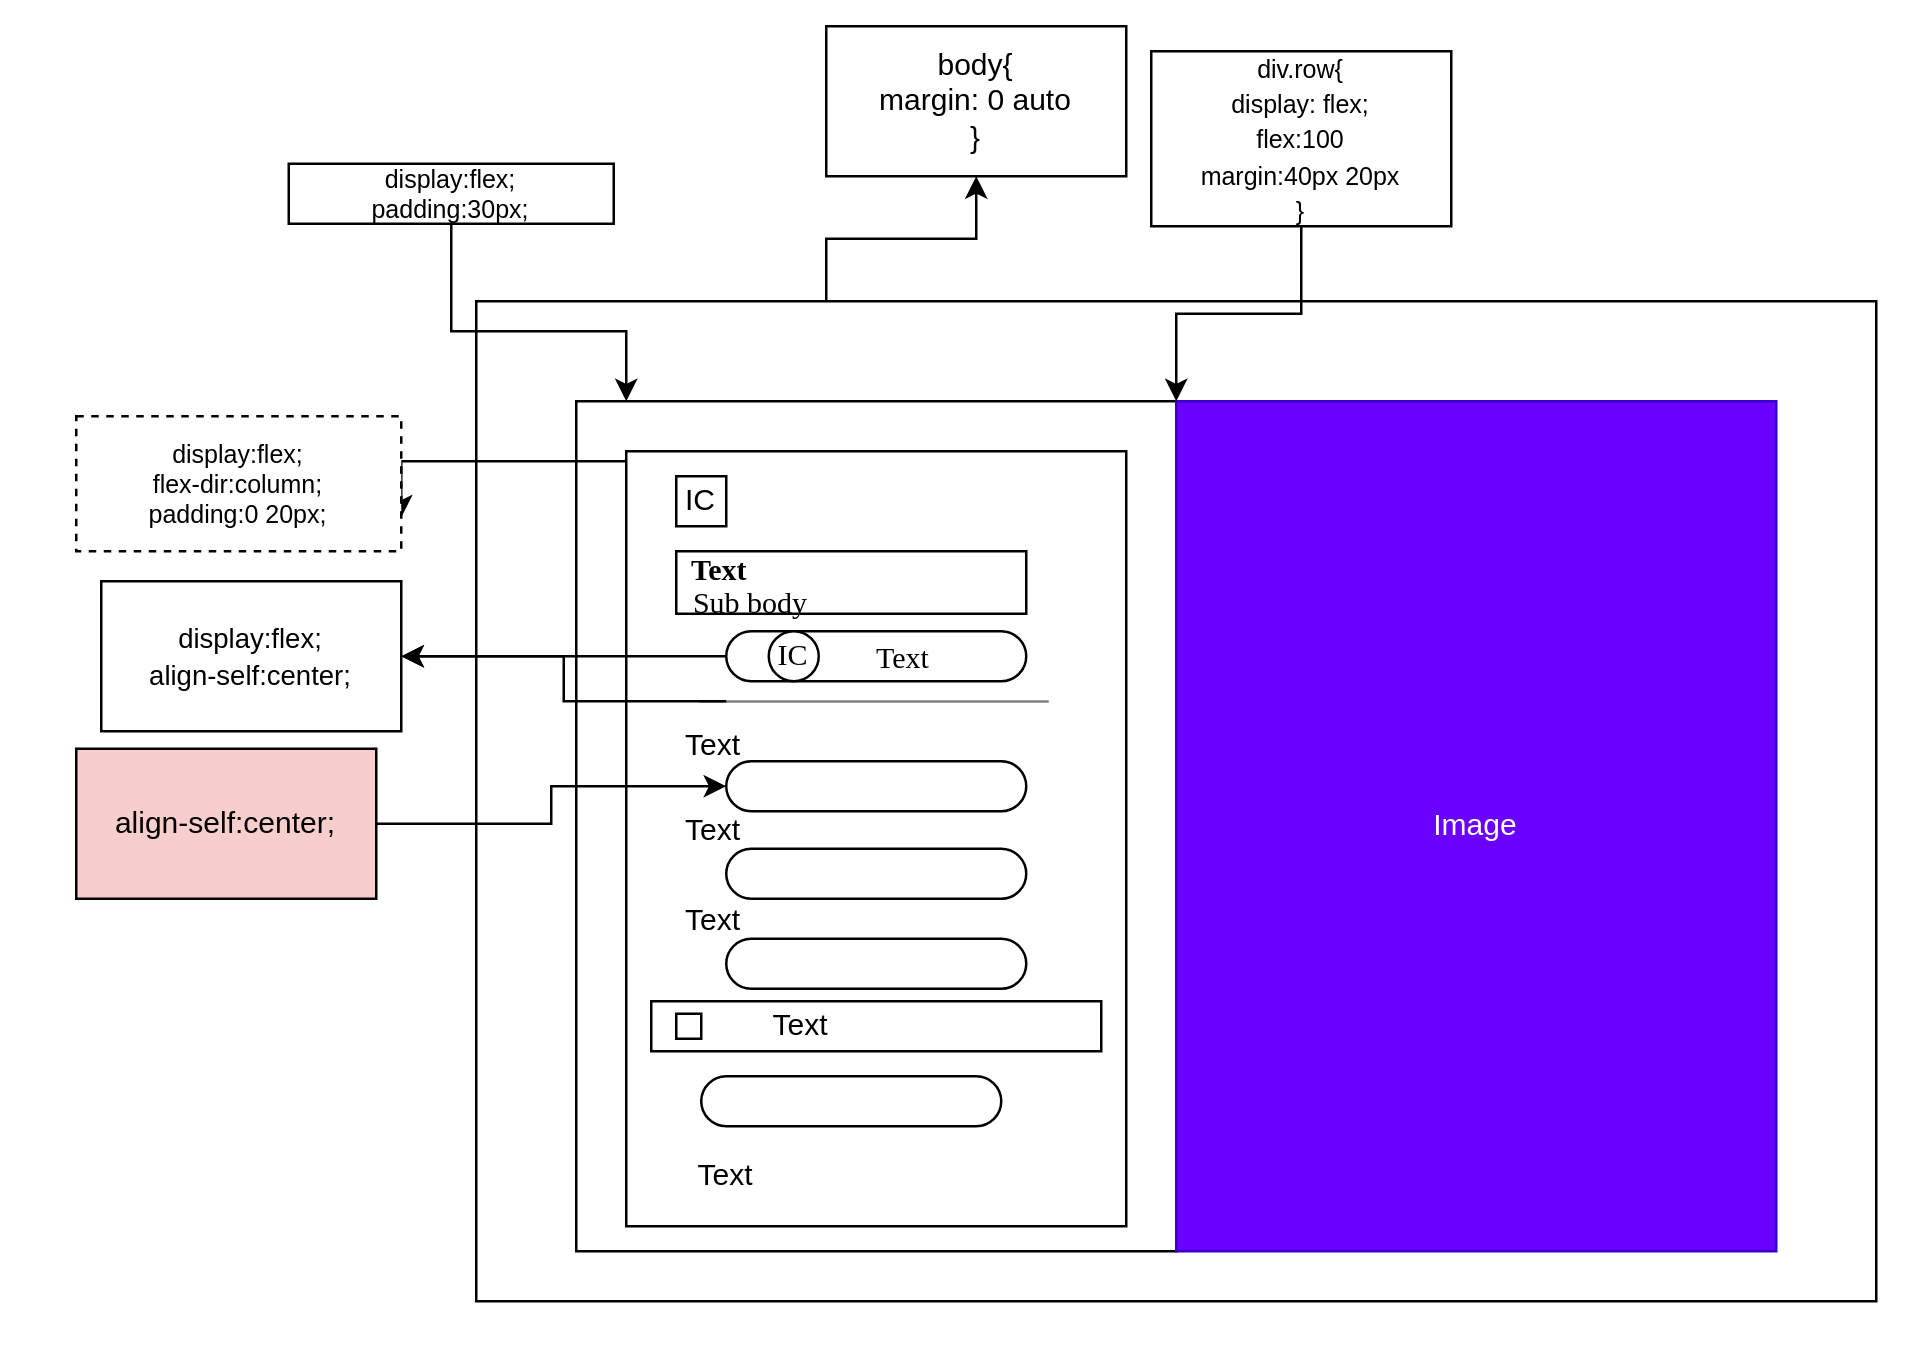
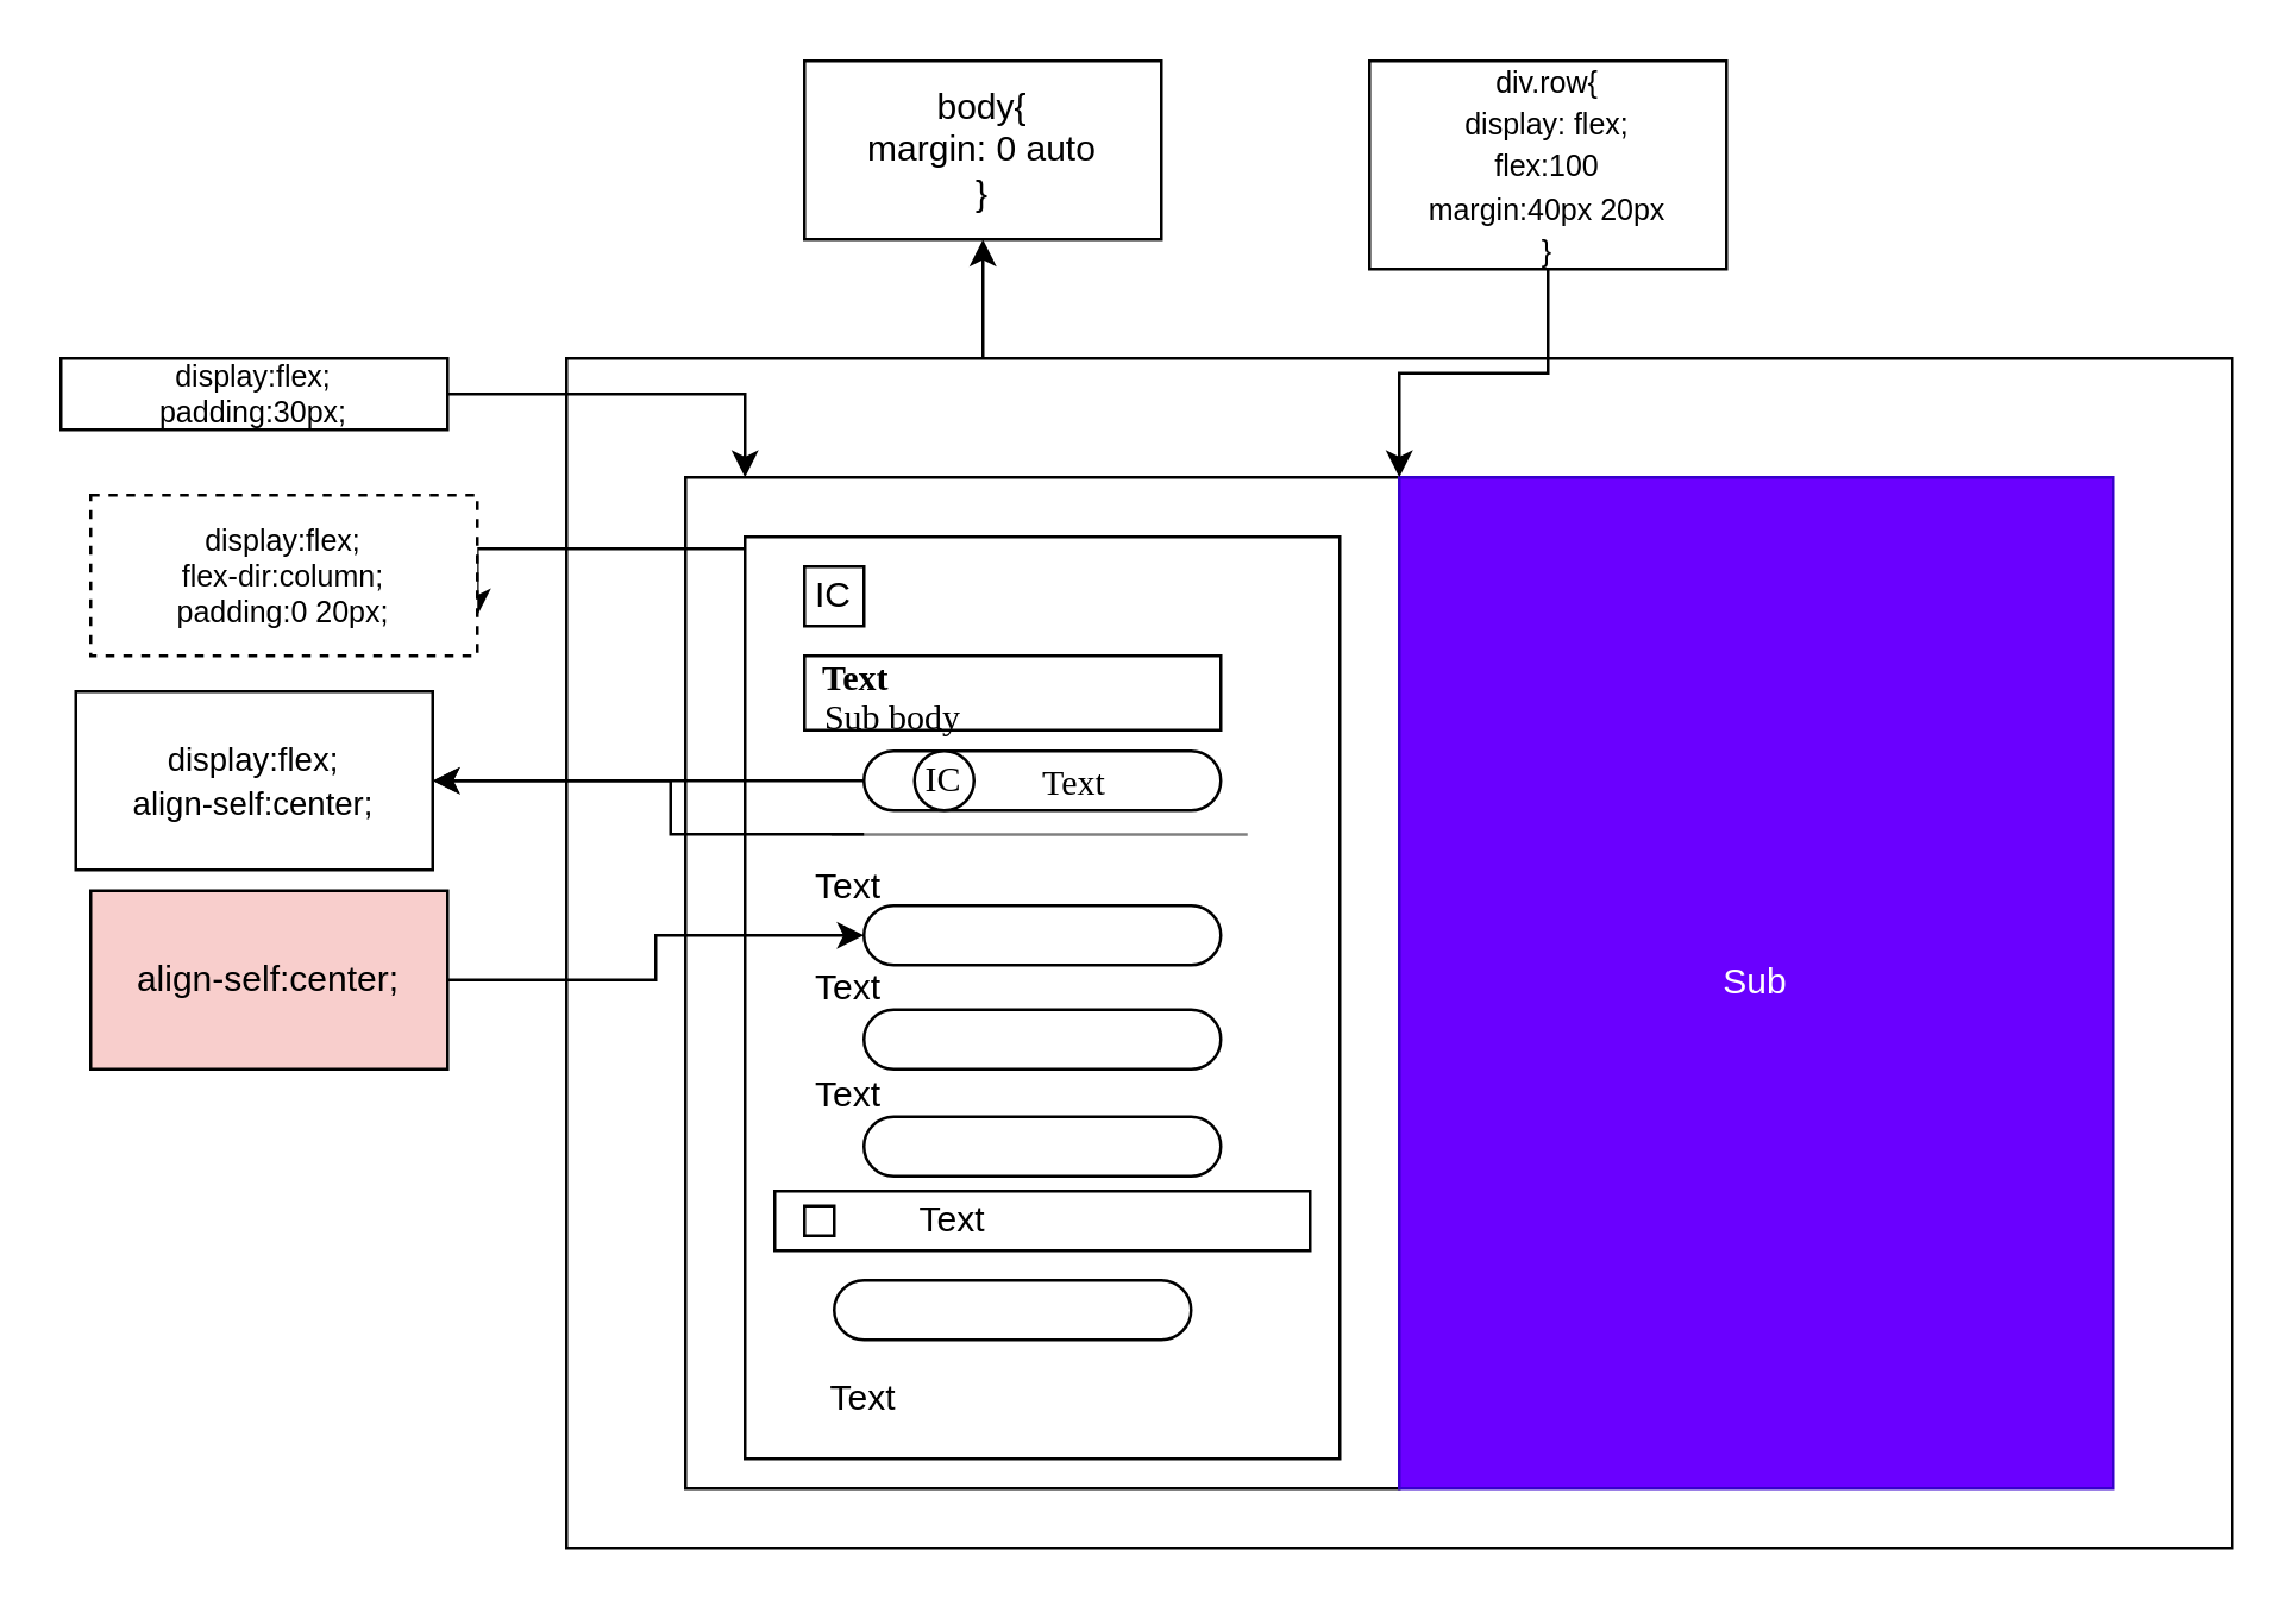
- <mxCell id="25" value="body{&lt;br&gt;margin: 0 auto&lt;br&gt;}" style="rounded=0;whiteSpace=wrap;html=1;" parent="1" vertex="1"><mxGeometry x="330" y="10" width="120" height="60" as="geometry" /></mxCell>
+ <mxCell id="25" value="body{&lt;br&gt;margin: 0 auto&lt;br&gt;}" style="rounded=0;whiteSpace=wrap;html=1;" parent="1" vertex="1"><mxGeometry x="270" y="20" width="120" height="60" as="geometry" /></mxCell>
- <mxCell id="29" value="display:flex;&lt;br&gt;padding:30px;&lt;br&gt;" style="rounded=0;whiteSpace=wrap;html=1;fontSize=10;" parent="1" vertex="1"><mxGeometry x="115" y="65" width="130" height="24" as="geometry" /></mxCell>
+ <mxCell id="29" value="display:flex;&lt;br&gt;padding:30px;&lt;br&gt;" style="rounded=0;whiteSpace=wrap;html=1;fontSize=10;" parent="1" vertex="1"><mxGeometry x="20" y="120" width="130" height="24" as="geometry" /></mxCell>
- <mxCell id="35" value="&lt;span style=&quot;font-size: 11px&quot;&gt;display:flex;&lt;br&gt;align-self:center;&lt;/span&gt;" style="whiteSpace=wrap;html=1;rounded=0;arcSize=50;" vertex="1" parent="1"><mxGeometry x="40" y="232" width="120" height="60" as="geometry" /></mxCell>
+ <mxCell id="35" value="&lt;span style=&quot;font-size: 11px&quot;&gt;display:flex;&lt;br&gt;align-self:center;&lt;/span&gt;" style="whiteSpace=wrap;html=1;rounded=0;arcSize=50;" vertex="1" parent="1"><mxGeometry x="25" y="232" width="120" height="60" as="geometry" /></mxCell>
- <mxCell id="5" value="Image" style="rounded=0;whiteSpace=wrap;html=1;fillColor=#6a00ff;fontColor=#ffffff;strokeColor=#3700CC;" parent="1" vertex="1"><mxGeometry x="470" y="160" width="240" height="340" as="geometry" /></mxCell>
+ <mxCell id="5" value="Sub" style="rounded=0;whiteSpace=wrap;html=1;fillColor=#6a00ff;fontColor=#ffffff;strokeColor=#3700CC;" parent="1" vertex="1"><mxGeometry x="470" y="160" width="240" height="340" as="geometry" /></mxCell>
